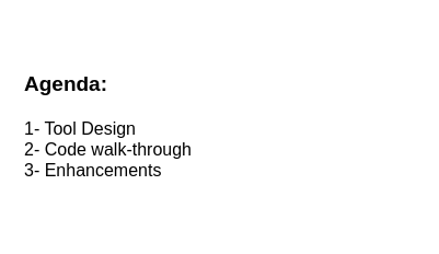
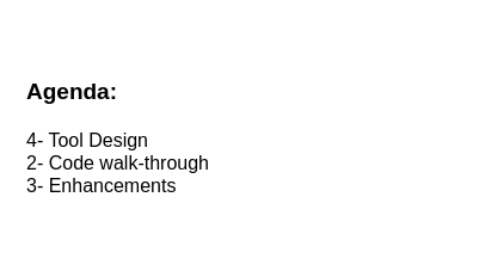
- <mxCell id="2" value="&lt;font style=&quot;font-size: 19px;&quot;&gt;&lt;b style=&quot;&quot;&gt;Agenda:&lt;/b&gt;&lt;br style=&quot;&quot;&gt;&lt;/font&gt;&lt;br style=&quot;font-size: 16px;&quot;&gt;1- Tool Design&lt;br style=&quot;font-size: 16px;&quot;&gt;2- Code walk-through&lt;br style=&quot;font-size: 16px;&quot;&gt;3- Enhancements" style="text;html=1;strokeColor=none;fillColor=none;align=left;verticalAlign=middle;whiteSpace=wrap;rounded=0;fontSize=16;" vertex="1" parent="1"><mxGeometry x="20" y="20" width="359" height="190" as="geometry" /></mxCell>
+ <mxCell id="2" value="&lt;font style=&quot;font-size: 19px;&quot;&gt;&lt;b style=&quot;&quot;&gt;Agenda:&lt;/b&gt;&lt;br style=&quot;&quot;&gt;&lt;/font&gt;&lt;br style=&quot;font-size: 16px;&quot;&gt;4- Tool Design&lt;br style=&quot;font-size: 16px;&quot;&gt;2- Code walk-through&lt;br style=&quot;font-size: 16px;&quot;&gt;3- Enhancements" style="text;html=1;strokeColor=none;fillColor=none;align=left;verticalAlign=middle;whiteSpace=wrap;rounded=0;fontSize=16;" vertex="1" parent="1"><mxGeometry x="20" y="20" width="359" height="190" as="geometry" /></mxCell>
